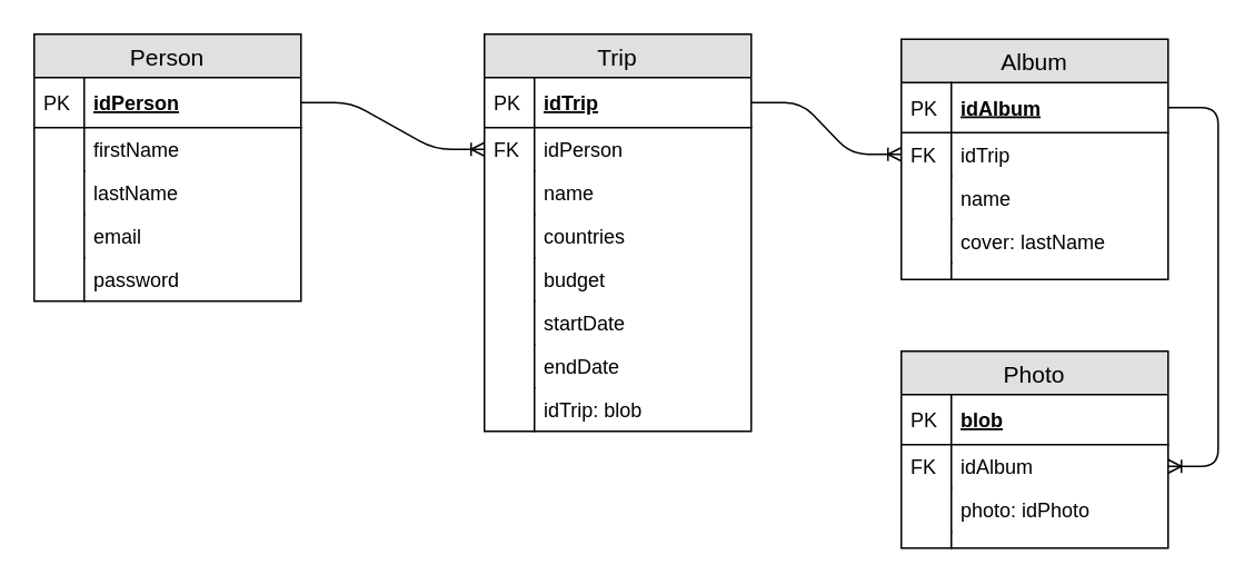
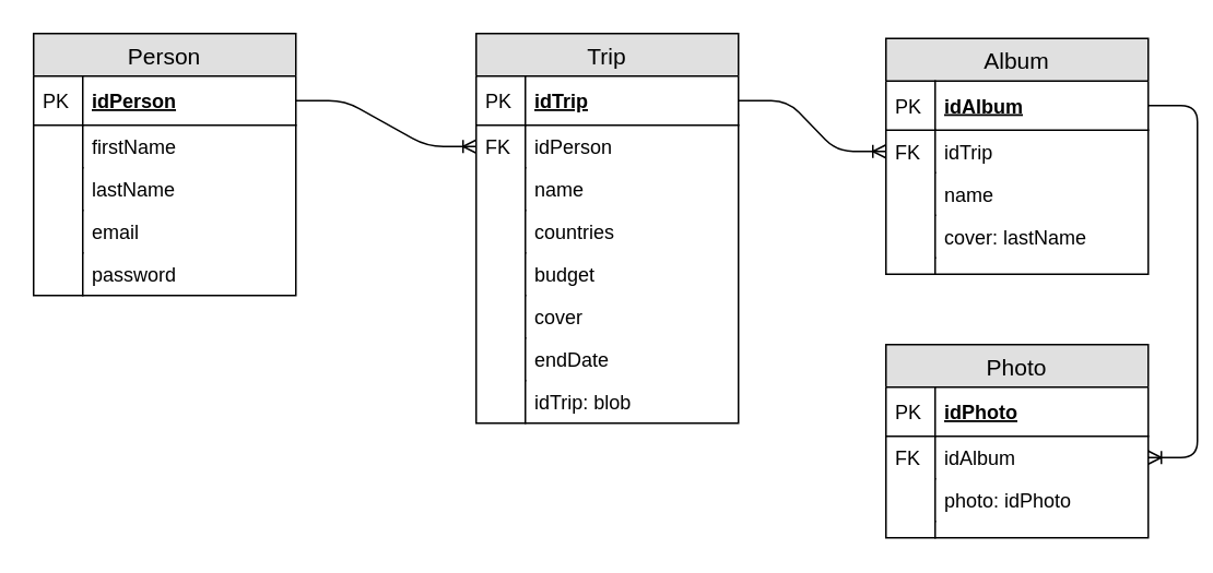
- <mxCell id="24" value="startDate" style="shape=partialRectangle;top=0;left=0;right=0;bottom=0;align=left;verticalAlign=top;fillColor=none;spacingLeft=34;spacingRight=4;overflow=hidden;rotatable=0;points=[[0,0.5],[1,0.5]];portConstraint=eastwest;dropTarget=0;fontSize=12;" vertex="1" parent="13"><mxGeometry y="160" width="160" height="26" as="geometry" /></mxCell>
+ <mxCell id="24" value="cover" style="shape=partialRectangle;top=0;left=0;right=0;bottom=0;align=left;verticalAlign=top;fillColor=none;spacingLeft=34;spacingRight=4;overflow=hidden;rotatable=0;points=[[0,0.5],[1,0.5]];portConstraint=eastwest;dropTarget=0;fontSize=12;" vertex="1" parent="13"><mxGeometry y="160" width="160" height="26" as="geometry" /></mxCell>
- <mxCell id="42" value="blob" style="shape=partialRectangle;top=0;left=0;right=0;bottom=1;align=left;verticalAlign=middle;fillColor=none;spacingLeft=34;spacingRight=4;overflow=hidden;rotatable=0;points=[[0,0.5],[1,0.5]];portConstraint=eastwest;dropTarget=0;fontStyle=5;fontSize=12;" vertex="1" parent="41"><mxGeometry y="26" width="160" height="30" as="geometry" /></mxCell>
+ <mxCell id="42" value="idPhoto" style="shape=partialRectangle;top=0;left=0;right=0;bottom=1;align=left;verticalAlign=middle;fillColor=none;spacingLeft=34;spacingRight=4;overflow=hidden;rotatable=0;points=[[0,0.5],[1,0.5]];portConstraint=eastwest;dropTarget=0;fontStyle=5;fontSize=12;" vertex="1" parent="41"><mxGeometry y="26" width="160" height="30" as="geometry" /></mxCell>
